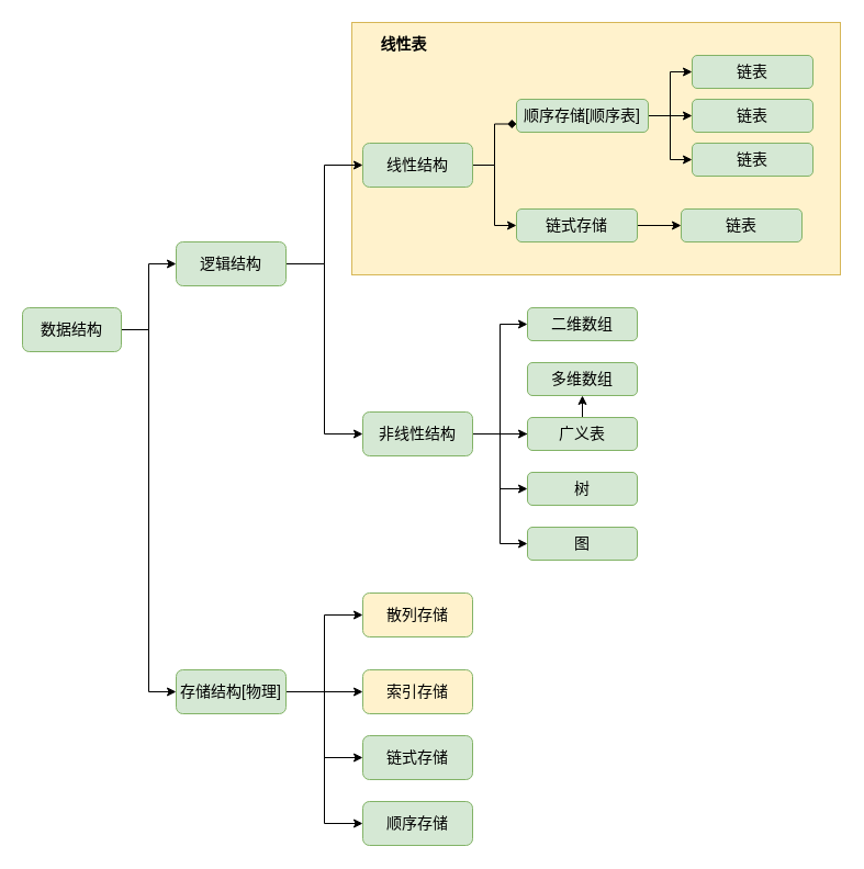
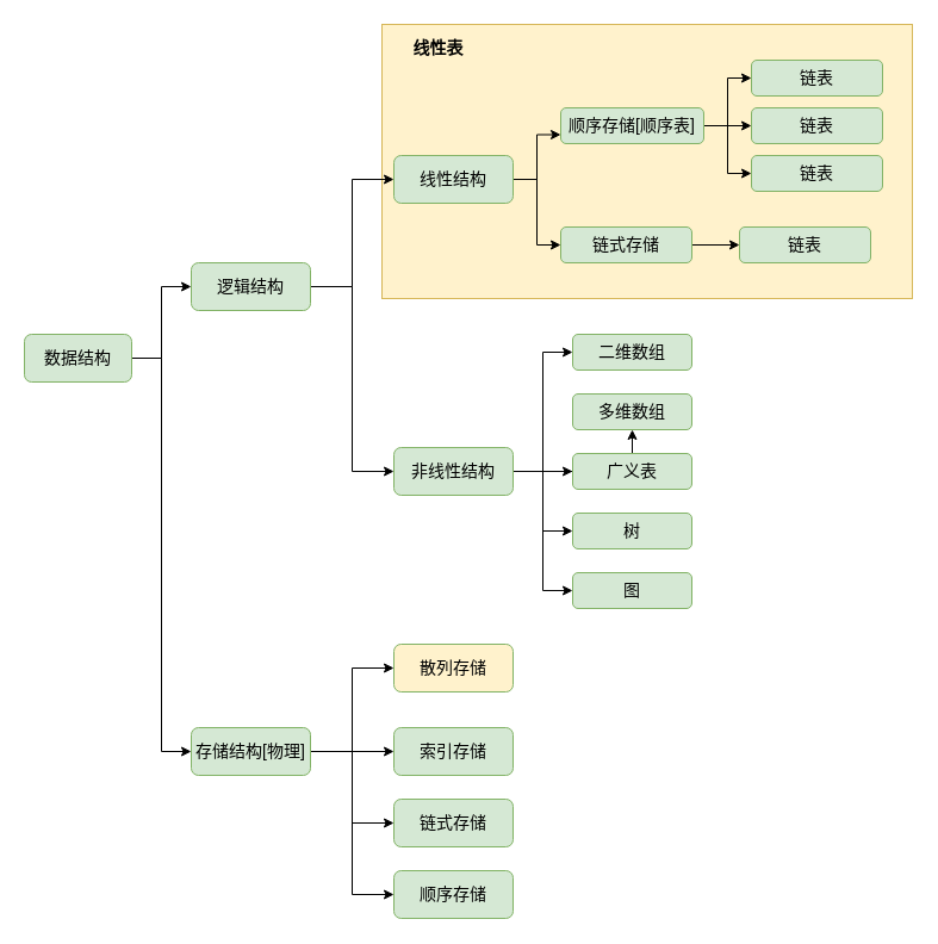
- <mxCell id="18" style="edgeStyle=orthogonalEdgeStyle;rounded=0;orthogonalLoop=1;jettySize=auto;html=1;entryX=0;entryY=0.75;entryDx=0;entryDy=0;endArrow=diamond;" edge="1" parent="1" source="20" target="35"><mxGeometry relative="1" as="geometry" /></mxCell>
+ <mxCell id="18" style="edgeStyle=orthogonalEdgeStyle;rounded=0;orthogonalLoop=1;jettySize=auto;html=1;entryX=0;entryY=0.75;entryDx=0;entryDy=0;" edge="1" parent="1" source="20" target="35"><mxGeometry relative="1" as="geometry" /></mxCell>
- <mxCell id="15" value="&lt;font style=&quot;font-size: 14px&quot;&gt;索引存储&lt;/font&gt;" style="rounded=1;whiteSpace=wrap;html=1;fillColor=#fff2cc;strokeColor=#82b366;" vertex="1" parent="1"><mxGeometry x="330" y="610" width="100" height="40" as="geometry" /></mxCell>
+ <mxCell id="15" value="&lt;font style=&quot;font-size: 14px&quot;&gt;索引存储&lt;/font&gt;" style="rounded=1;whiteSpace=wrap;html=1;fillColor=#d5e8d4;strokeColor=#82b366;" vertex="1" parent="1"><mxGeometry x="330" y="610" width="100" height="40" as="geometry" /></mxCell>
